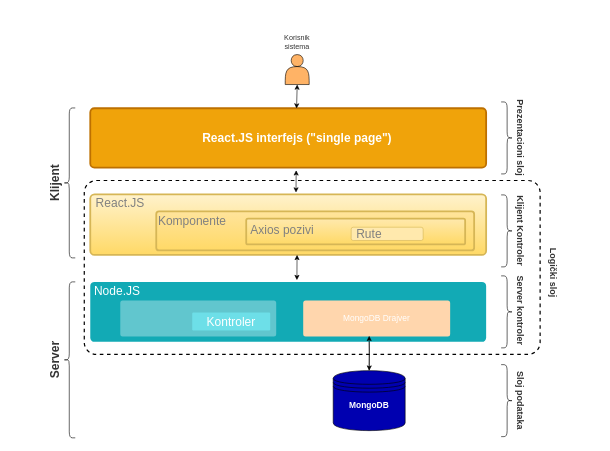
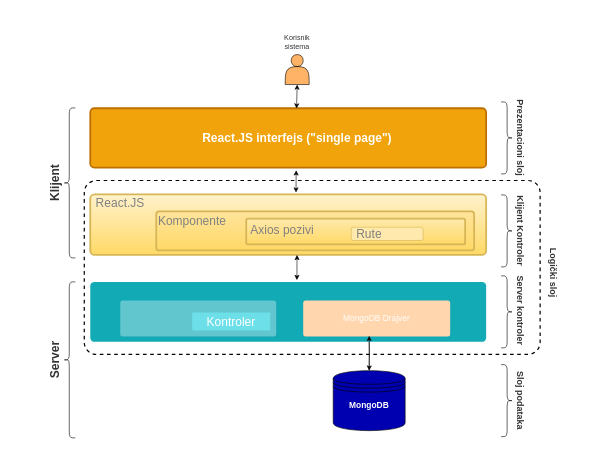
- <mxCell id="36" value="&lt;font color=&quot;#ffffff&quot;&gt;Node.JS&lt;/font&gt;" style="text;html=1;strokeColor=none;fillColor=none;align=center;verticalAlign=middle;whiteSpace=wrap;rounded=0;fontSize=20;fontColor=#808080;" vertex="1" parent="1"><mxGeometry x="165" y="469" width="60" height="30" as="geometry" /></mxCell>
